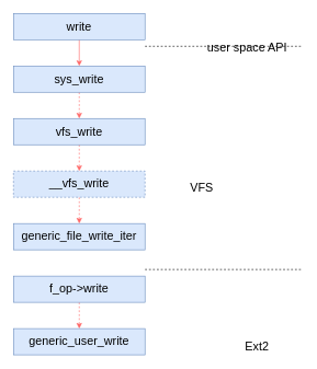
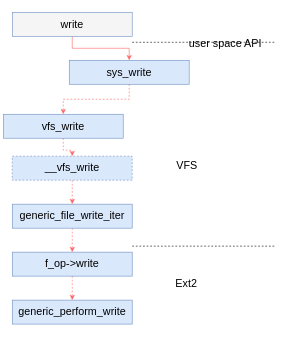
- <mxCell id="3" value="&lt;font style=&quot;font-size: 18px;&quot;&gt;write&lt;/font&gt;" style="rounded=0;whiteSpace=wrap;html=1;fillColor=#dae8fc;strokeColor=#6c8ebf;" vertex="1" parent="1"><mxGeometry x="20" y="20" width="200" height="40" as="geometry" /></mxCell>
+ <mxCell id="3" value="&lt;font style=&quot;font-size: 18px;&quot;&gt;write&lt;/font&gt;" style="rounded=0;whiteSpace=wrap;html=1;fillColor=#f5f5f5;strokeColor=#6c8ebf;" vertex="1" parent="1"><mxGeometry x="20" y="20" width="200" height="40" as="geometry" /></mxCell>
- <mxCell id="5" value="&lt;font style=&quot;font-size: 18px;&quot;&gt;sys_write&lt;/font&gt;" style="rounded=0;whiteSpace=wrap;html=1;fillColor=#dae8fc;strokeColor=#6c8ebf;" vertex="1" parent="1"><mxGeometry x="20" y="100" width="200" height="40" as="geometry" /></mxCell>
+ <mxCell id="5" value="&lt;font style=&quot;font-size: 18px;&quot;&gt;sys_write&lt;/font&gt;" style="rounded=0;whiteSpace=wrap;html=1;fillColor=#dae8fc;strokeColor=#6c8ebf;" vertex="1" parent="1"><mxGeometry x="115" y="100" width="200" height="40" as="geometry" /></mxCell>
- <mxCell id="7" value="&lt;font style=&quot;font-size: 18px;&quot;&gt;vfs_write&lt;/font&gt;" style="rounded=0;whiteSpace=wrap;html=1;fillColor=#dae8fc;strokeColor=#6c8ebf;" vertex="1" parent="1"><mxGeometry x="20" y="180" width="200" height="40" as="geometry" /></mxCell>
+ <mxCell id="7" value="&lt;font style=&quot;font-size: 18px;&quot;&gt;vfs_write&lt;/font&gt;" style="rounded=0;whiteSpace=wrap;html=1;fillColor=#dae8fc;strokeColor=#6c8ebf;" vertex="1" parent="1"><mxGeometry x="5" y="190" width="200" height="40" as="geometry" /></mxCell>
- <mxCell id="18" value="VFS" style="text;html=1;align=center;verticalAlign=middle;resizable=0;points=[];autosize=1;strokeColor=none;fillColor=none;fontSize=18;" vertex="1" parent="1"><mxGeometry x="279" y="269" width="53" height="33" as="geometry" /></mxCell>
+ <mxCell id="18" value="VFS" style="text;html=1;align=center;verticalAlign=middle;resizable=0;points=[];autosize=1;strokeColor=none;fillColor=none;fontSize=18;" vertex="1" parent="1"><mxGeometry x="284" y="259" width="53" height="33" as="geometry" /></mxCell>
+ <mxCell id="10" value="" style="edgeStyle=orthogonalEdgeStyle;rounded=0;orthogonalLoop=1;jettySize=auto;html=1;dashed=1;strokeColor=#FF6666;" edge="1" parent="1" source="11" target="13"><mxGeometry relative="1" as="geometry" /></mxCell>
- <mxCell id="14" value="generic_user_write" style="rounded=0;whiteSpace=wrap;html=1;fontSize=18;fillColor=#dae8fc;strokeColor=#6c8ebf;" vertex="1" parent="1"><mxGeometry x="20" y="500" width="200" height="40" as="geometry" /></mxCell>
+ <mxCell id="14" value="generic_perform_write" style="rounded=0;whiteSpace=wrap;html=1;fontSize=18;fillColor=#dae8fc;strokeColor=#6c8ebf;" vertex="1" parent="1"><mxGeometry x="20" y="500" width="200" height="40" as="geometry" /></mxCell>
- <mxCell id="19" value="&lt;font style=&quot;font-size: 18px;&quot;&gt;Ext2&lt;/font&gt;" style="text;html=1;align=center;verticalAlign=middle;resizable=0;points=[];autosize=1;strokeColor=none;fillColor=none;" vertex="1" parent="1"><mxGeometry x="360" y="513" width="60" height="30" as="geometry" /></mxCell>
+ <mxCell id="19" value="&lt;font style=&quot;font-size: 18px;&quot;&gt;Ext2&lt;/font&gt;" style="text;html=1;align=center;verticalAlign=middle;resizable=0;points=[];autosize=1;strokeColor=none;fillColor=none;" vertex="1" parent="1"><mxGeometry x="280" y="458" width="60" height="30" as="geometry" /></mxCell>
